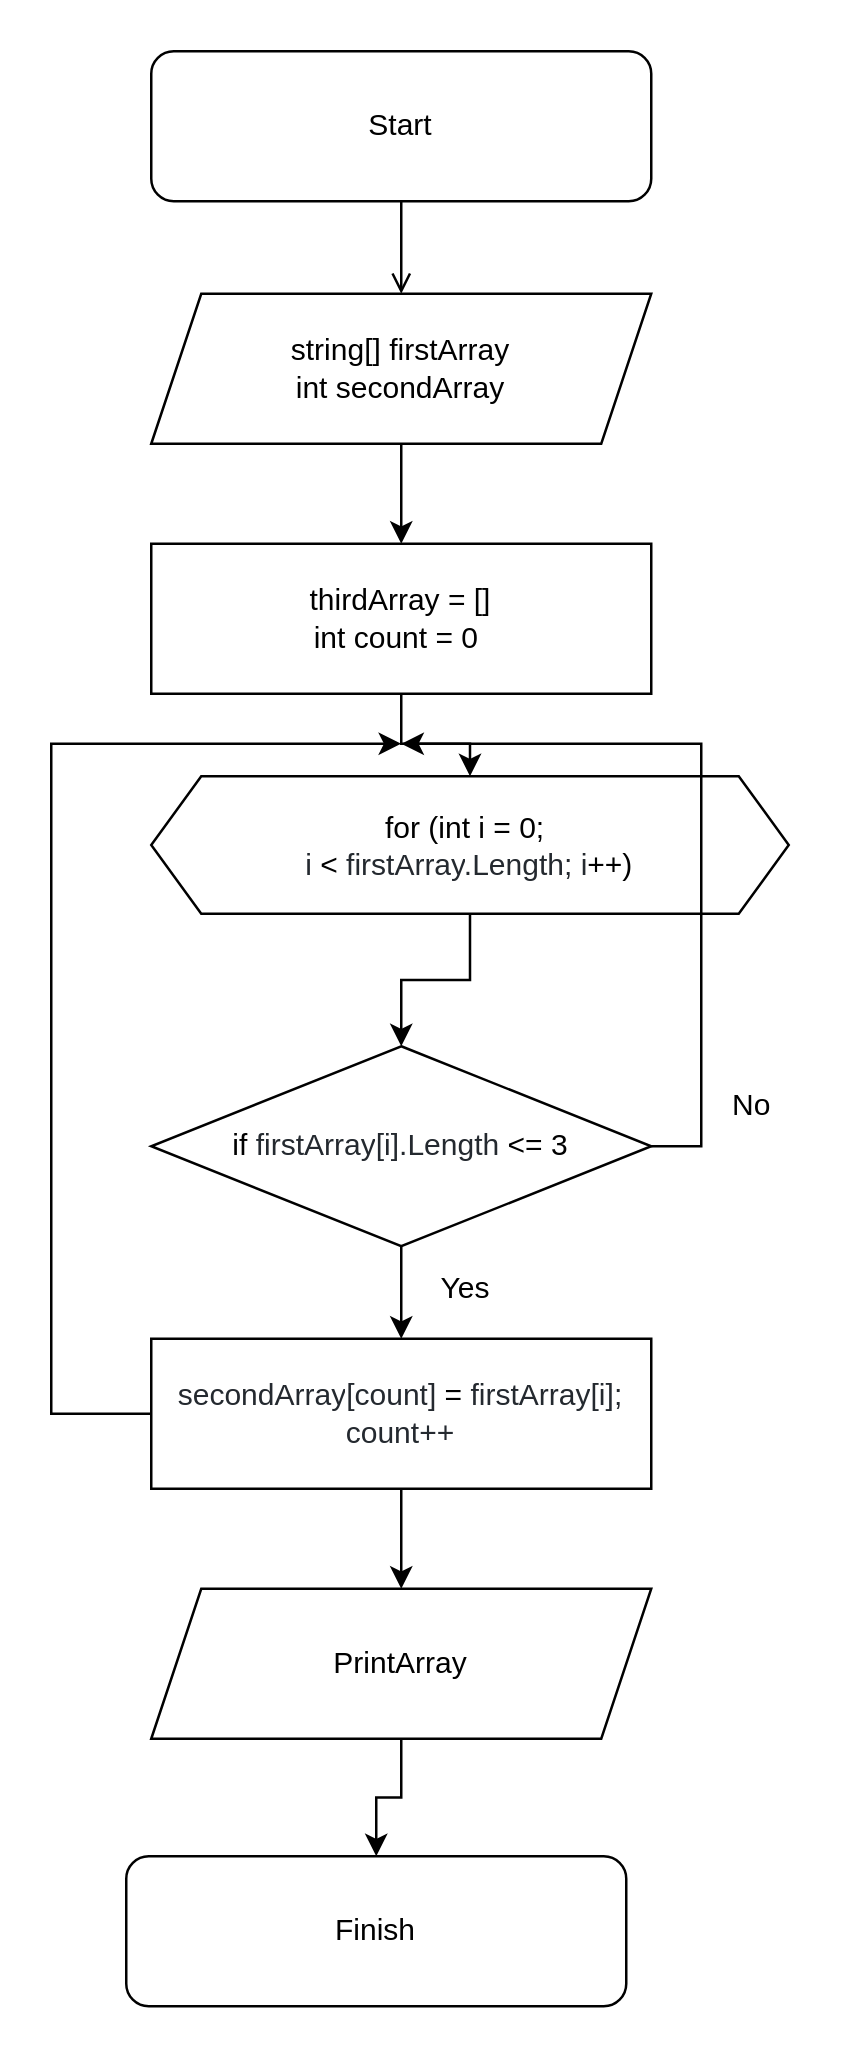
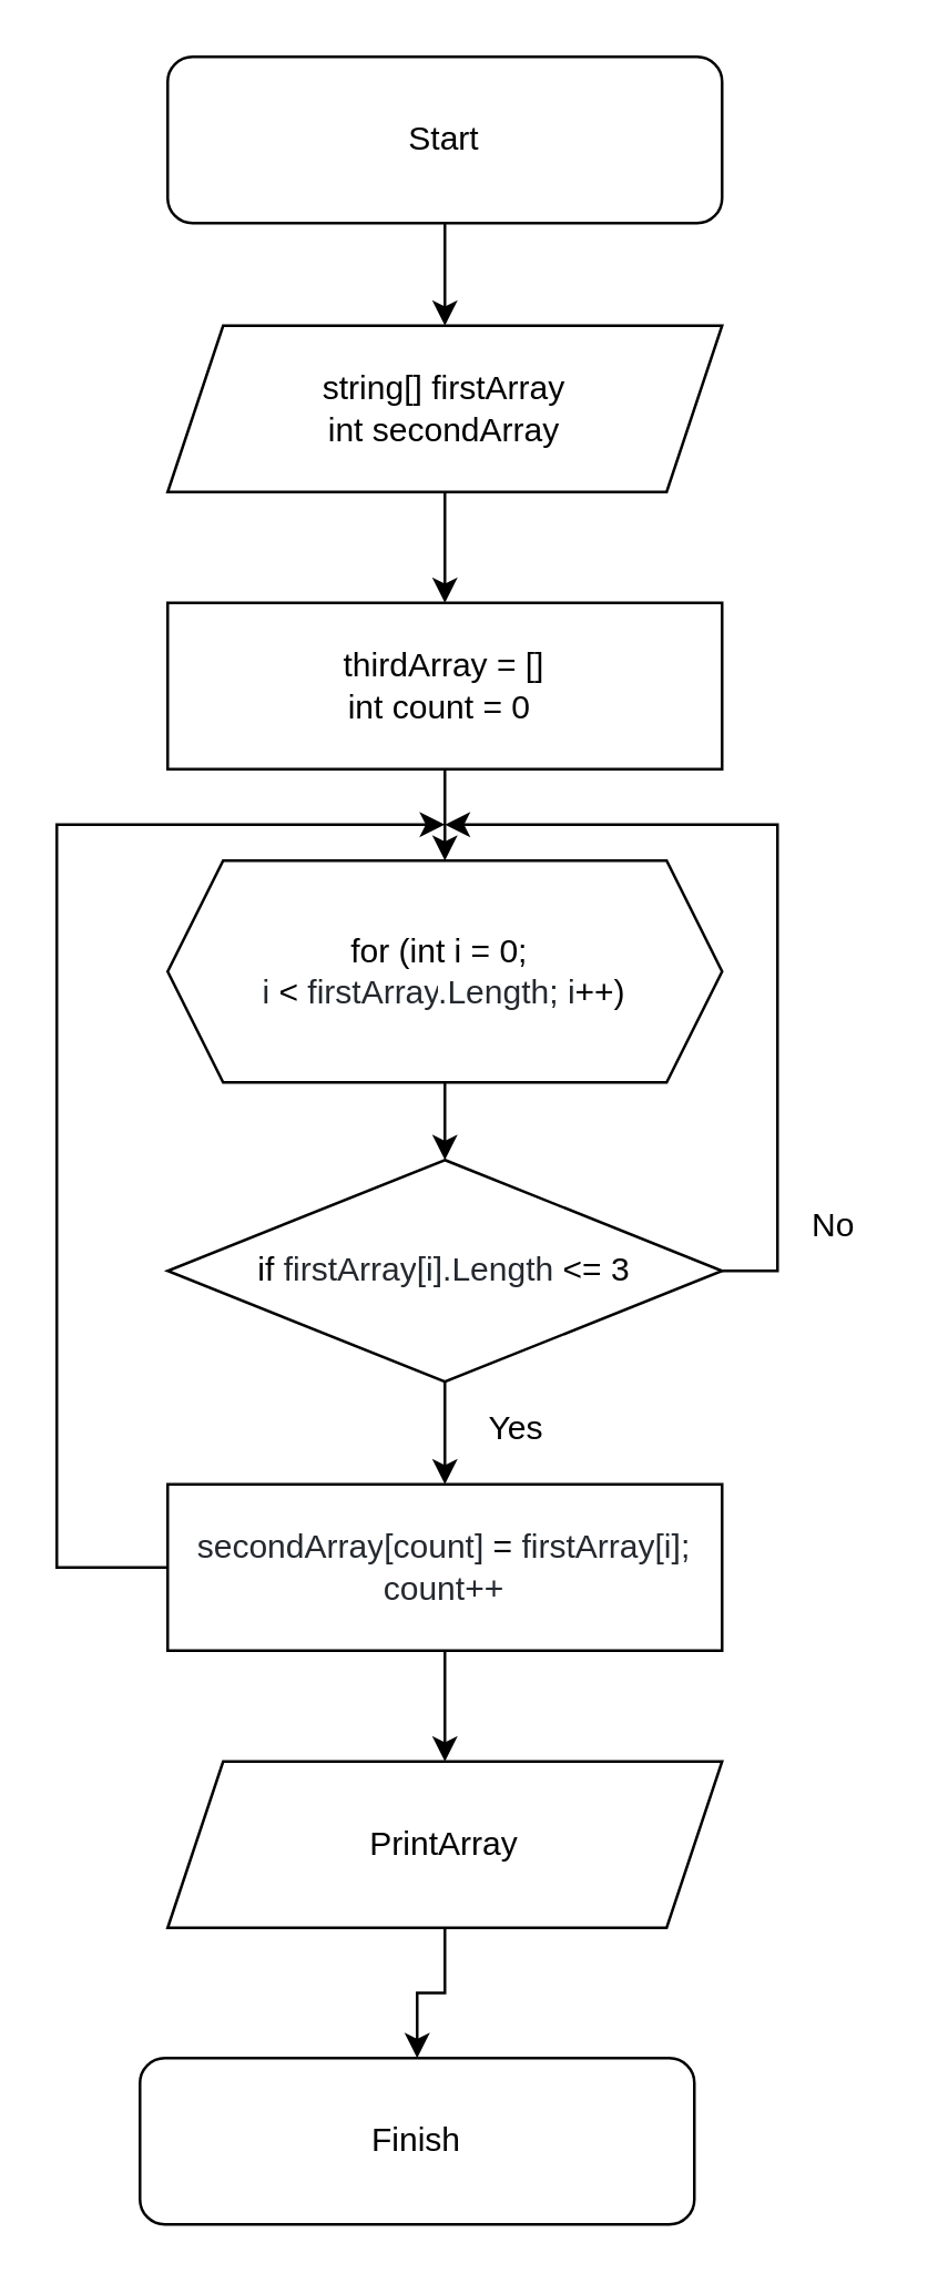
- <mxCell id="2" value="" style="edgeStyle=orthogonalEdgeStyle;rounded=0;orthogonalLoop=1;jettySize=auto;html=1;fontFamily=Helvetica;endArrow=open;" edge="1" parent="1" source="3" target="5"><mxGeometry relative="1" as="geometry" /></mxCell>
+ <mxCell id="2" value="" style="edgeStyle=orthogonalEdgeStyle;rounded=0;orthogonalLoop=1;jettySize=auto;html=1;fontFamily=Helvetica;" edge="1" parent="1" source="3" target="5"><mxGeometry relative="1" as="geometry" /></mxCell>
- <mxCell id="7" value="for (int i = 0;&amp;nbsp;&lt;br&gt;&lt;span style=&quot;box-sizing: border-box; color: rgb(36, 41, 47); text-align: start; background-color: rgb(255, 255, 255);&quot; class=&quot;pl-smi&quot;&gt;i&lt;/span&gt;&lt;span style=&quot;color: rgb(36, 41, 47); text-align: start; background-color: rgb(255, 255, 255);&quot;&gt; &lt;/span&gt;&lt;span style=&quot;box-sizing: border-box; color: var(--color-prettylights-syntax-keyword); text-align: start; background-color: rgb(255, 255, 255);&quot; class=&quot;pl-k&quot;&gt;&amp;lt;&amp;nbsp;&lt;/span&gt;&lt;span style=&quot;box-sizing: border-box; color: rgb(36, 41, 47); text-align: start; background-color: rgb(255, 255, 255);&quot; class=&quot;pl-smi&quot;&gt;firstArray&lt;/span&gt;&lt;span style=&quot;color: rgb(36, 41, 47); text-align: start; background-color: rgb(255, 255, 255);&quot;&gt;.&lt;/span&gt;&lt;span style=&quot;box-sizing: border-box; color: rgb(36, 41, 47); text-align: start; background-color: rgb(255, 255, 255);&quot; class=&quot;pl-smi&quot;&gt;Length&lt;/span&gt;&lt;span style=&quot;color: rgb(36, 41, 47); text-align: start; background-color: rgb(255, 255, 255);&quot;&gt;; &lt;/span&gt;&lt;span style=&quot;box-sizing: border-box; color: rgb(36, 41, 47); text-align: start; background-color: rgb(255, 255, 255);&quot; class=&quot;pl-smi&quot;&gt;i&lt;/span&gt;&lt;span style=&quot;box-sizing: border-box; color: var(--color-prettylights-syntax-keyword); text-align: start; background-color: rgb(255, 255, 255);&quot; class=&quot;pl-k&quot;&gt;++)&lt;/span&gt;" style="shape=hexagon;perimeter=hexagonPerimeter2;whiteSpace=wrap;html=1;fixedSize=1;" vertex="1" parent="1"><mxGeometry x="60" y="310" width="255" height="55" as="geometry" /></mxCell>
+ <mxCell id="7" value="for (int i = 0;&amp;nbsp;&lt;br&gt;&lt;span style=&quot;box-sizing: border-box; color: rgb(36, 41, 47); text-align: start; background-color: rgb(255, 255, 255);&quot; class=&quot;pl-smi&quot;&gt;i&lt;/span&gt;&lt;span style=&quot;color: rgb(36, 41, 47); text-align: start; background-color: rgb(255, 255, 255);&quot;&gt; &lt;/span&gt;&lt;span style=&quot;box-sizing: border-box; color: var(--color-prettylights-syntax-keyword); text-align: start; background-color: rgb(255, 255, 255);&quot; class=&quot;pl-k&quot;&gt;&amp;lt;&amp;nbsp;&lt;/span&gt;&lt;span style=&quot;box-sizing: border-box; color: rgb(36, 41, 47); text-align: start; background-color: rgb(255, 255, 255);&quot; class=&quot;pl-smi&quot;&gt;firstArray&lt;/span&gt;&lt;span style=&quot;color: rgb(36, 41, 47); text-align: start; background-color: rgb(255, 255, 255);&quot;&gt;.&lt;/span&gt;&lt;span style=&quot;box-sizing: border-box; color: rgb(36, 41, 47); text-align: start; background-color: rgb(255, 255, 255);&quot; class=&quot;pl-smi&quot;&gt;Length&lt;/span&gt;&lt;span style=&quot;color: rgb(36, 41, 47); text-align: start; background-color: rgb(255, 255, 255);&quot;&gt;; &lt;/span&gt;&lt;span style=&quot;box-sizing: border-box; color: rgb(36, 41, 47); text-align: start; background-color: rgb(255, 255, 255);&quot; class=&quot;pl-smi&quot;&gt;i&lt;/span&gt;&lt;span style=&quot;box-sizing: border-box; color: var(--color-prettylights-syntax-keyword); text-align: start; background-color: rgb(255, 255, 255);&quot; class=&quot;pl-k&quot;&gt;++)&lt;/span&gt;" style="shape=hexagon;perimeter=hexagonPerimeter2;whiteSpace=wrap;html=1;fixedSize=1;" vertex="1" parent="1"><mxGeometry x="60" y="310" width="200" height="80" as="geometry" /></mxCell>
